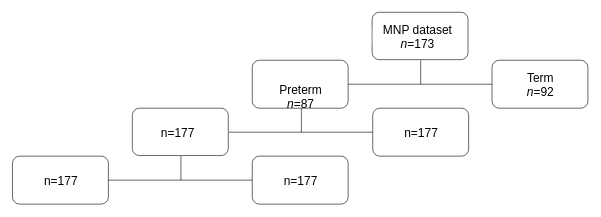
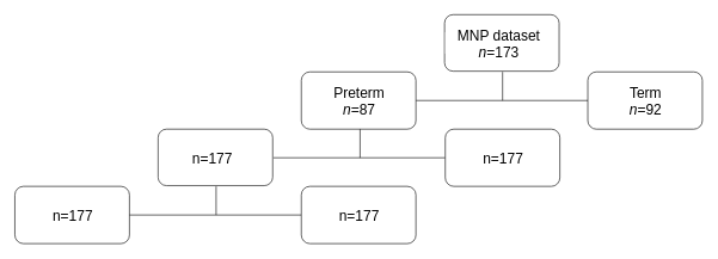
- <mxCell id="7" value="Preterm&lt;div&gt;&lt;i&gt;n&lt;/i&gt;=87&lt;/div&gt;" style="text;html=1;align=center;verticalAlign=middle;whiteSpace=wrap;rounded=0;fillColor=default;fontSize=20;" vertex="1" parent="1"><mxGeometry x="471" y="145" width="60" height="30" as="geometry" /></mxCell>
+ <mxCell id="7" value="Preterm&lt;div&gt;&lt;i&gt;n&lt;/i&gt;=87&lt;/div&gt;" style="text;html=1;align=center;verticalAlign=middle;whiteSpace=wrap;rounded=0;fillColor=default;fontSize=20;" vertex="1" parent="1"><mxGeometry x="471" y="125" width="60" height="30" as="geometry" /></mxCell>
